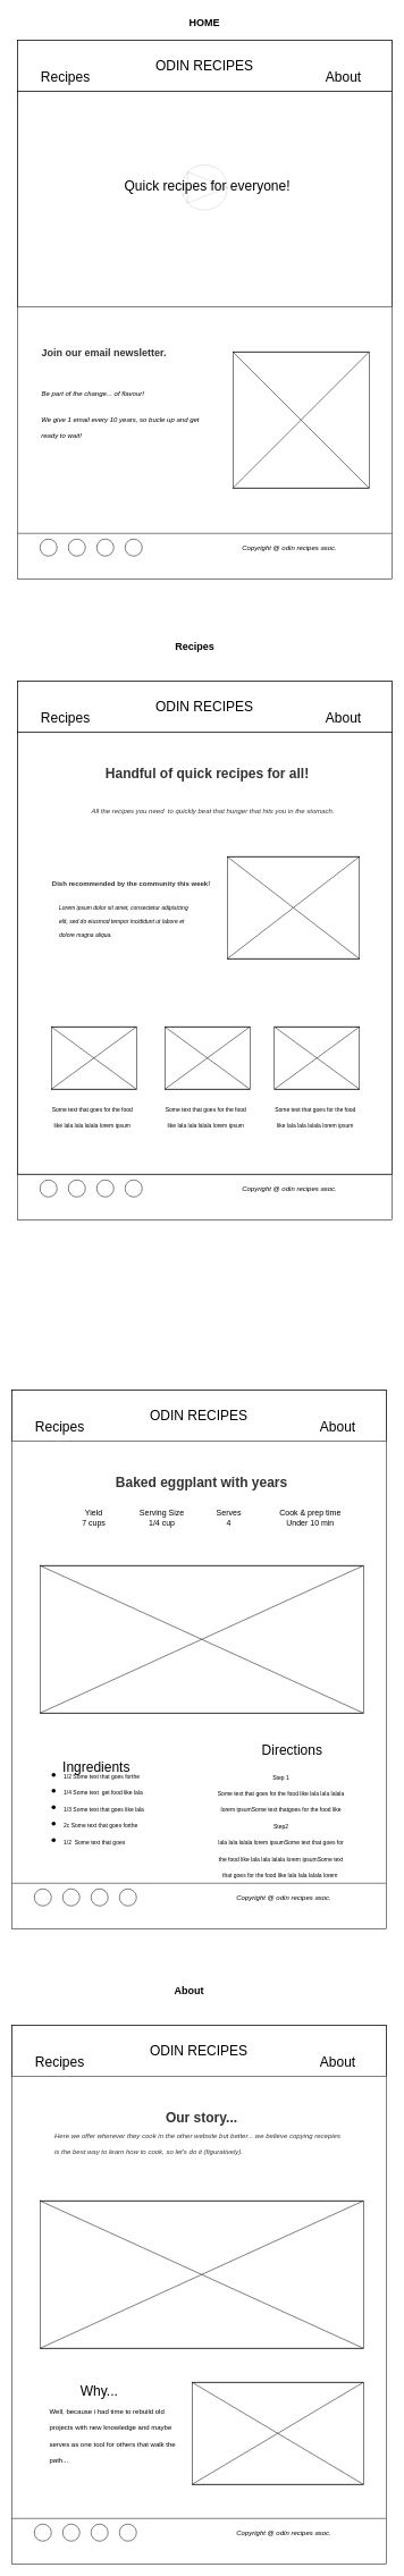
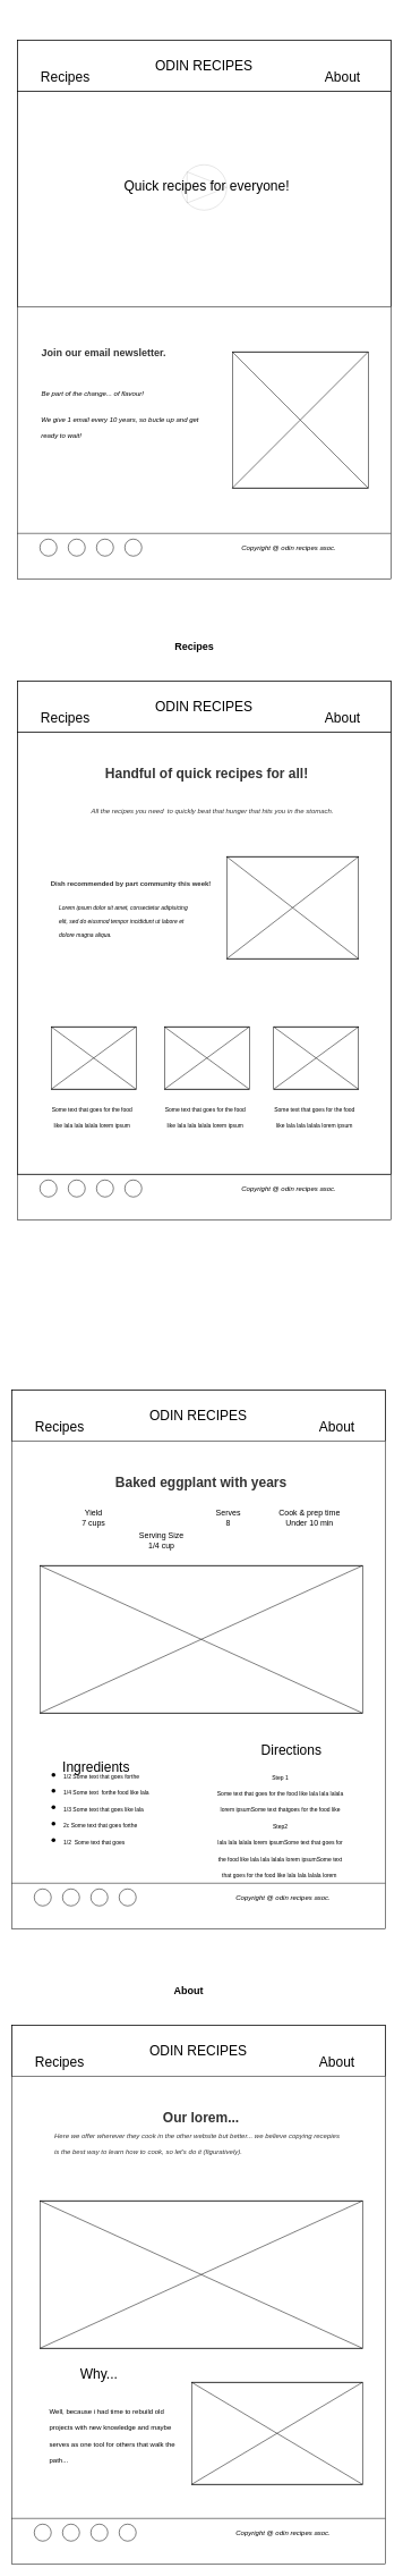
- <mxCell id="31" value="&lt;b&gt;&lt;font style=&quot;font-size: 18px;&quot;&gt;HOME&lt;/font&gt;&lt;/b&gt;" style="text;html=1;strokeColor=none;fillColor=none;align=center;verticalAlign=middle;whiteSpace=wrap;rounded=0;fontSize=12;" vertex="1" parent="1"><mxGeometry x="237" y="20" width="246" height="40" as="geometry" /></mxCell>
- <mxCell id="45" value="&lt;h1 style=&quot;text-align: left; box-sizing: inherit; outline: 0px; margin: 0.2em 0px 0.25em; padding: 0px 0.5em; line-height: 1.2; background-color: rgb(255, 255, 255);&quot; class=&quot;titulo titulo--articulo&quot;&gt;&lt;span style=&quot;background-color: initial;&quot;&gt;&lt;font style=&quot;font-size: 12px;&quot; face=&quot;Catamaran, sans-serif&quot; color=&quot;#333333&quot;&gt;Dish recommended by the community this week!&lt;/font&gt;&lt;/span&gt;&lt;/h1&gt;" style="text;html=1;strokeColor=none;fillColor=none;align=center;verticalAlign=middle;whiteSpace=wrap;rounded=0;shadow=0;fontSize=10;opacity=20;" vertex="1" parent="1"><mxGeometry x="76.25" y="1490" width="310" height="130" as="geometry" /></mxCell>
+ <mxCell id="45" value="&lt;h1 style=&quot;text-align: left; box-sizing: inherit; outline: 0px; margin: 0.2em 0px 0.25em; padding: 0px 0.5em; line-height: 1.2; background-color: rgb(255, 255, 255);&quot; class=&quot;titulo titulo--articulo&quot;&gt;&lt;span style=&quot;background-color: initial;&quot;&gt;&lt;font style=&quot;font-size: 12px;&quot; face=&quot;Catamaran, sans-serif&quot; color=&quot;#333333&quot;&gt;Dish recommended by part community this week!&lt;/font&gt;&lt;/span&gt;&lt;/h1&gt;" style="text;html=1;strokeColor=none;fillColor=none;align=center;verticalAlign=middle;whiteSpace=wrap;rounded=0;shadow=0;fontSize=10;opacity=20;" vertex="1" parent="1"><mxGeometry x="76.25" y="1490" width="310" height="130" as="geometry" /></mxCell>
- <mxCell id="62" value="Serving Size&lt;br&gt;1/4 cup" style="rounded=0;whiteSpace=wrap;html=1;shadow=0;fontSize=14;strokeColor=none;strokeWidth=1;fillColor=none;" vertex="1" parent="1"><mxGeometry x="236.09" y="2645" width="97.81" height="60" as="geometry" /></mxCell>
+ <mxCell id="62" value="Serving Size&lt;br&gt;1/4 cup" style="rounded=0;whiteSpace=wrap;html=1;shadow=0;fontSize=14;strokeColor=none;strokeWidth=1;fillColor=none;" vertex="1" parent="1"><mxGeometry x="236.09" y="2685" width="97.81" height="60" as="geometry" /></mxCell>
- <mxCell id="63" value="Serves&lt;br&gt;4" style="rounded=0;whiteSpace=wrap;html=1;shadow=0;fontSize=14;strokeColor=none;strokeWidth=1;fillColor=none;" vertex="1" parent="1"><mxGeometry x="353.9" y="2645" width="97.81" height="60" as="geometry" /></mxCell>
+ <mxCell id="63" value="Serves&lt;br&gt;8" style="rounded=0;whiteSpace=wrap;html=1;shadow=0;fontSize=14;strokeColor=none;strokeWidth=1;fillColor=none;" vertex="1" parent="1"><mxGeometry x="353.9" y="2645" width="97.81" height="60" as="geometry" /></mxCell>
- <mxCell id="67" value="&lt;ul&gt;&lt;li&gt;&lt;font style=&quot;font-size: 10px;&quot;&gt;1/2 Some text that goes forthe&amp;nbsp;&lt;/font&gt;&lt;/li&gt;&lt;li&gt;&lt;font style=&quot;font-size: 10px;&quot;&gt;1/4 Some text&amp;nbsp; get food like lala&lt;/font&gt;&lt;/li&gt;&lt;li&gt;&lt;font style=&quot;font-size: 10px;&quot;&gt;1/3 Some text that goes like lala&lt;/font&gt;&lt;/li&gt;&lt;li&gt;&lt;font style=&quot;font-size: 10px;&quot;&gt;2c Some text that goes forthe&amp;nbsp;&amp;nbsp;&lt;/font&gt;&lt;/li&gt;&lt;li&gt;&lt;font style=&quot;font-size: 10px;&quot;&gt;1/2&amp;nbsp; Some text that goes&amp;nbsp;&lt;/font&gt;&lt;/li&gt;&lt;/ul&gt;" style="text;html=1;strokeColor=none;fillColor=none;align=left;verticalAlign=middle;whiteSpace=wrap;rounded=0;shadow=0;fontSize=24;opacity=20;" vertex="1" parent="1"><mxGeometry x="70" y="3080" width="230" height="210" as="geometry" /></mxCell>
+ <mxCell id="67" value="&lt;ul&gt;&lt;li&gt;&lt;font style=&quot;font-size: 10px;&quot;&gt;1/2 Some text that goes forthe&amp;nbsp;&lt;/font&gt;&lt;/li&gt;&lt;li&gt;&lt;font style=&quot;font-size: 10px;&quot;&gt;1/4 Some text&amp;nbsp; forthe food like lala&lt;/font&gt;&lt;/li&gt;&lt;li&gt;&lt;font style=&quot;font-size: 10px;&quot;&gt;1/3 Some text that goes like lala&lt;/font&gt;&lt;/li&gt;&lt;li&gt;&lt;font style=&quot;font-size: 10px;&quot;&gt;2c Some text that goes forthe&amp;nbsp;&amp;nbsp;&lt;/font&gt;&lt;/li&gt;&lt;li&gt;&lt;font style=&quot;font-size: 10px;&quot;&gt;1/2&amp;nbsp; Some text that goes&amp;nbsp;&lt;/font&gt;&lt;/li&gt;&lt;/ul&gt;" style="text;html=1;strokeColor=none;fillColor=none;align=left;verticalAlign=middle;whiteSpace=wrap;rounded=0;shadow=0;fontSize=24;opacity=20;" vertex="1" parent="1"><mxGeometry x="70" y="3080" width="230" height="210" as="geometry" /></mxCell>
- <mxCell id="81" value="&lt;h1 style=&quot;box-sizing: inherit; outline: 0px; margin: 0.2em 0px 0.25em; padding: 0px 0.5em; line-height: 1.2; color: rgb(51, 51, 51); font-family: Catamaran, sans-serif; text-align: start; background-color: rgb(255, 255, 255);&quot; class=&quot;titulo titulo--articulo&quot;&gt;&lt;span style=&quot;font-size: 24px;&quot;&gt;Our story...&lt;/span&gt;&lt;/h1&gt;" style="text;html=1;strokeColor=none;fillColor=none;align=center;verticalAlign=middle;whiteSpace=wrap;rounded=0;fontSize=18;" vertex="1" parent="1"><mxGeometry x="75" y="3700" width="560" height="60" as="geometry" /></mxCell>
+ <mxCell id="81" value="&lt;h1 style=&quot;box-sizing: inherit; outline: 0px; margin: 0.2em 0px 0.25em; padding: 0px 0.5em; line-height: 1.2; color: rgb(51, 51, 51); font-family: Catamaran, sans-serif; text-align: start; background-color: rgb(255, 255, 255);&quot; class=&quot;titulo titulo--articulo&quot;&gt;&lt;span style=&quot;font-size: 24px;&quot;&gt;Our lorem...&lt;/span&gt;&lt;/h1&gt;" style="text;html=1;strokeColor=none;fillColor=none;align=center;verticalAlign=middle;whiteSpace=wrap;rounded=0;fontSize=18;" vertex="1" parent="1"><mxGeometry x="75" y="3700" width="560" height="60" as="geometry" /></mxCell>
- <mxCell id="82" value="Why..." style="text;html=1;strokeColor=none;fillColor=none;align=center;verticalAlign=middle;whiteSpace=wrap;rounded=0;fontSize=24;" vertex="1" parent="1"><mxGeometry x="107.5" y="4200" width="132.5" height="30" as="geometry" /></mxCell>
+ <mxCell id="82" value="Why..." style="text;html=1;strokeColor=none;fillColor=none;align=center;verticalAlign=middle;whiteSpace=wrap;rounded=0;fontSize=24;" vertex="1" parent="1"><mxGeometry x="107.5" y="4170" width="132.5" height="30" as="geometry" /></mxCell>
